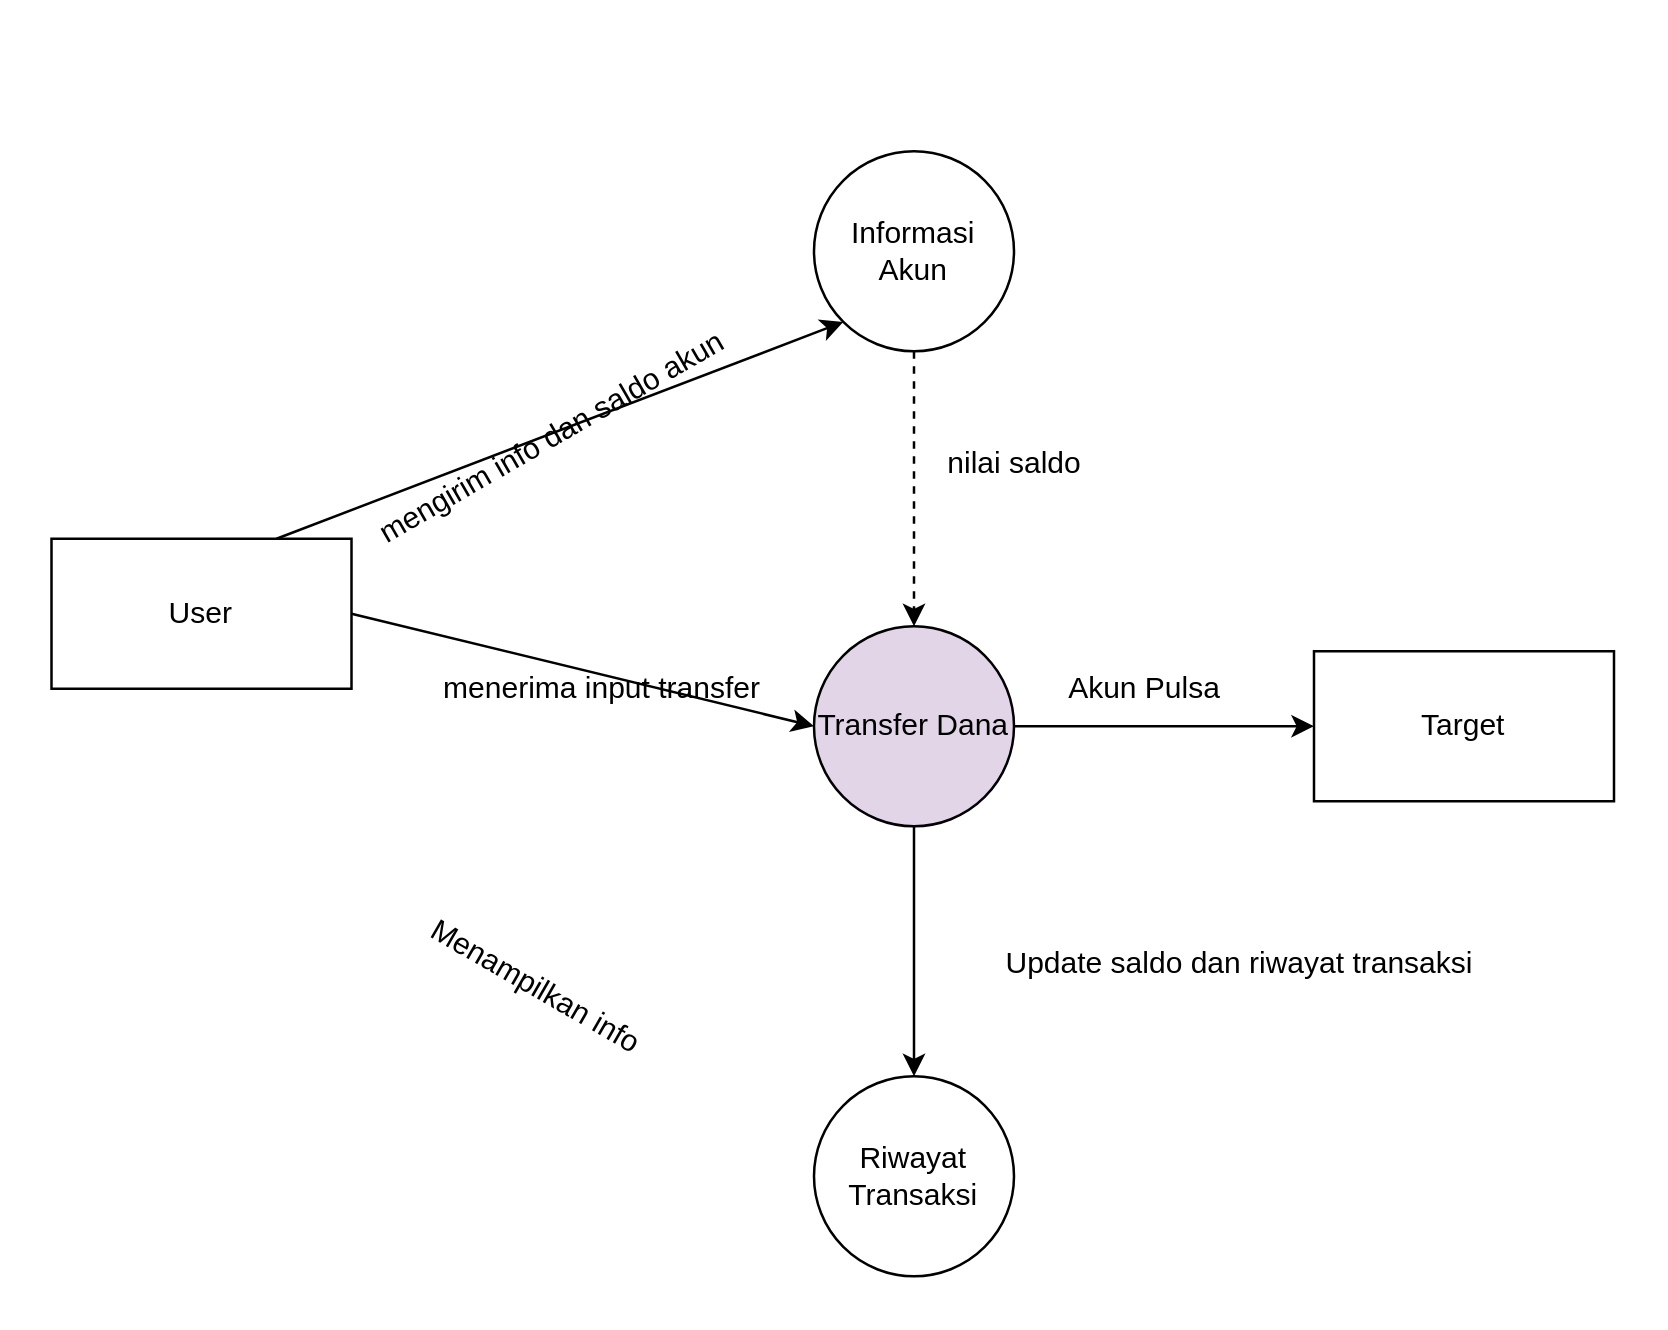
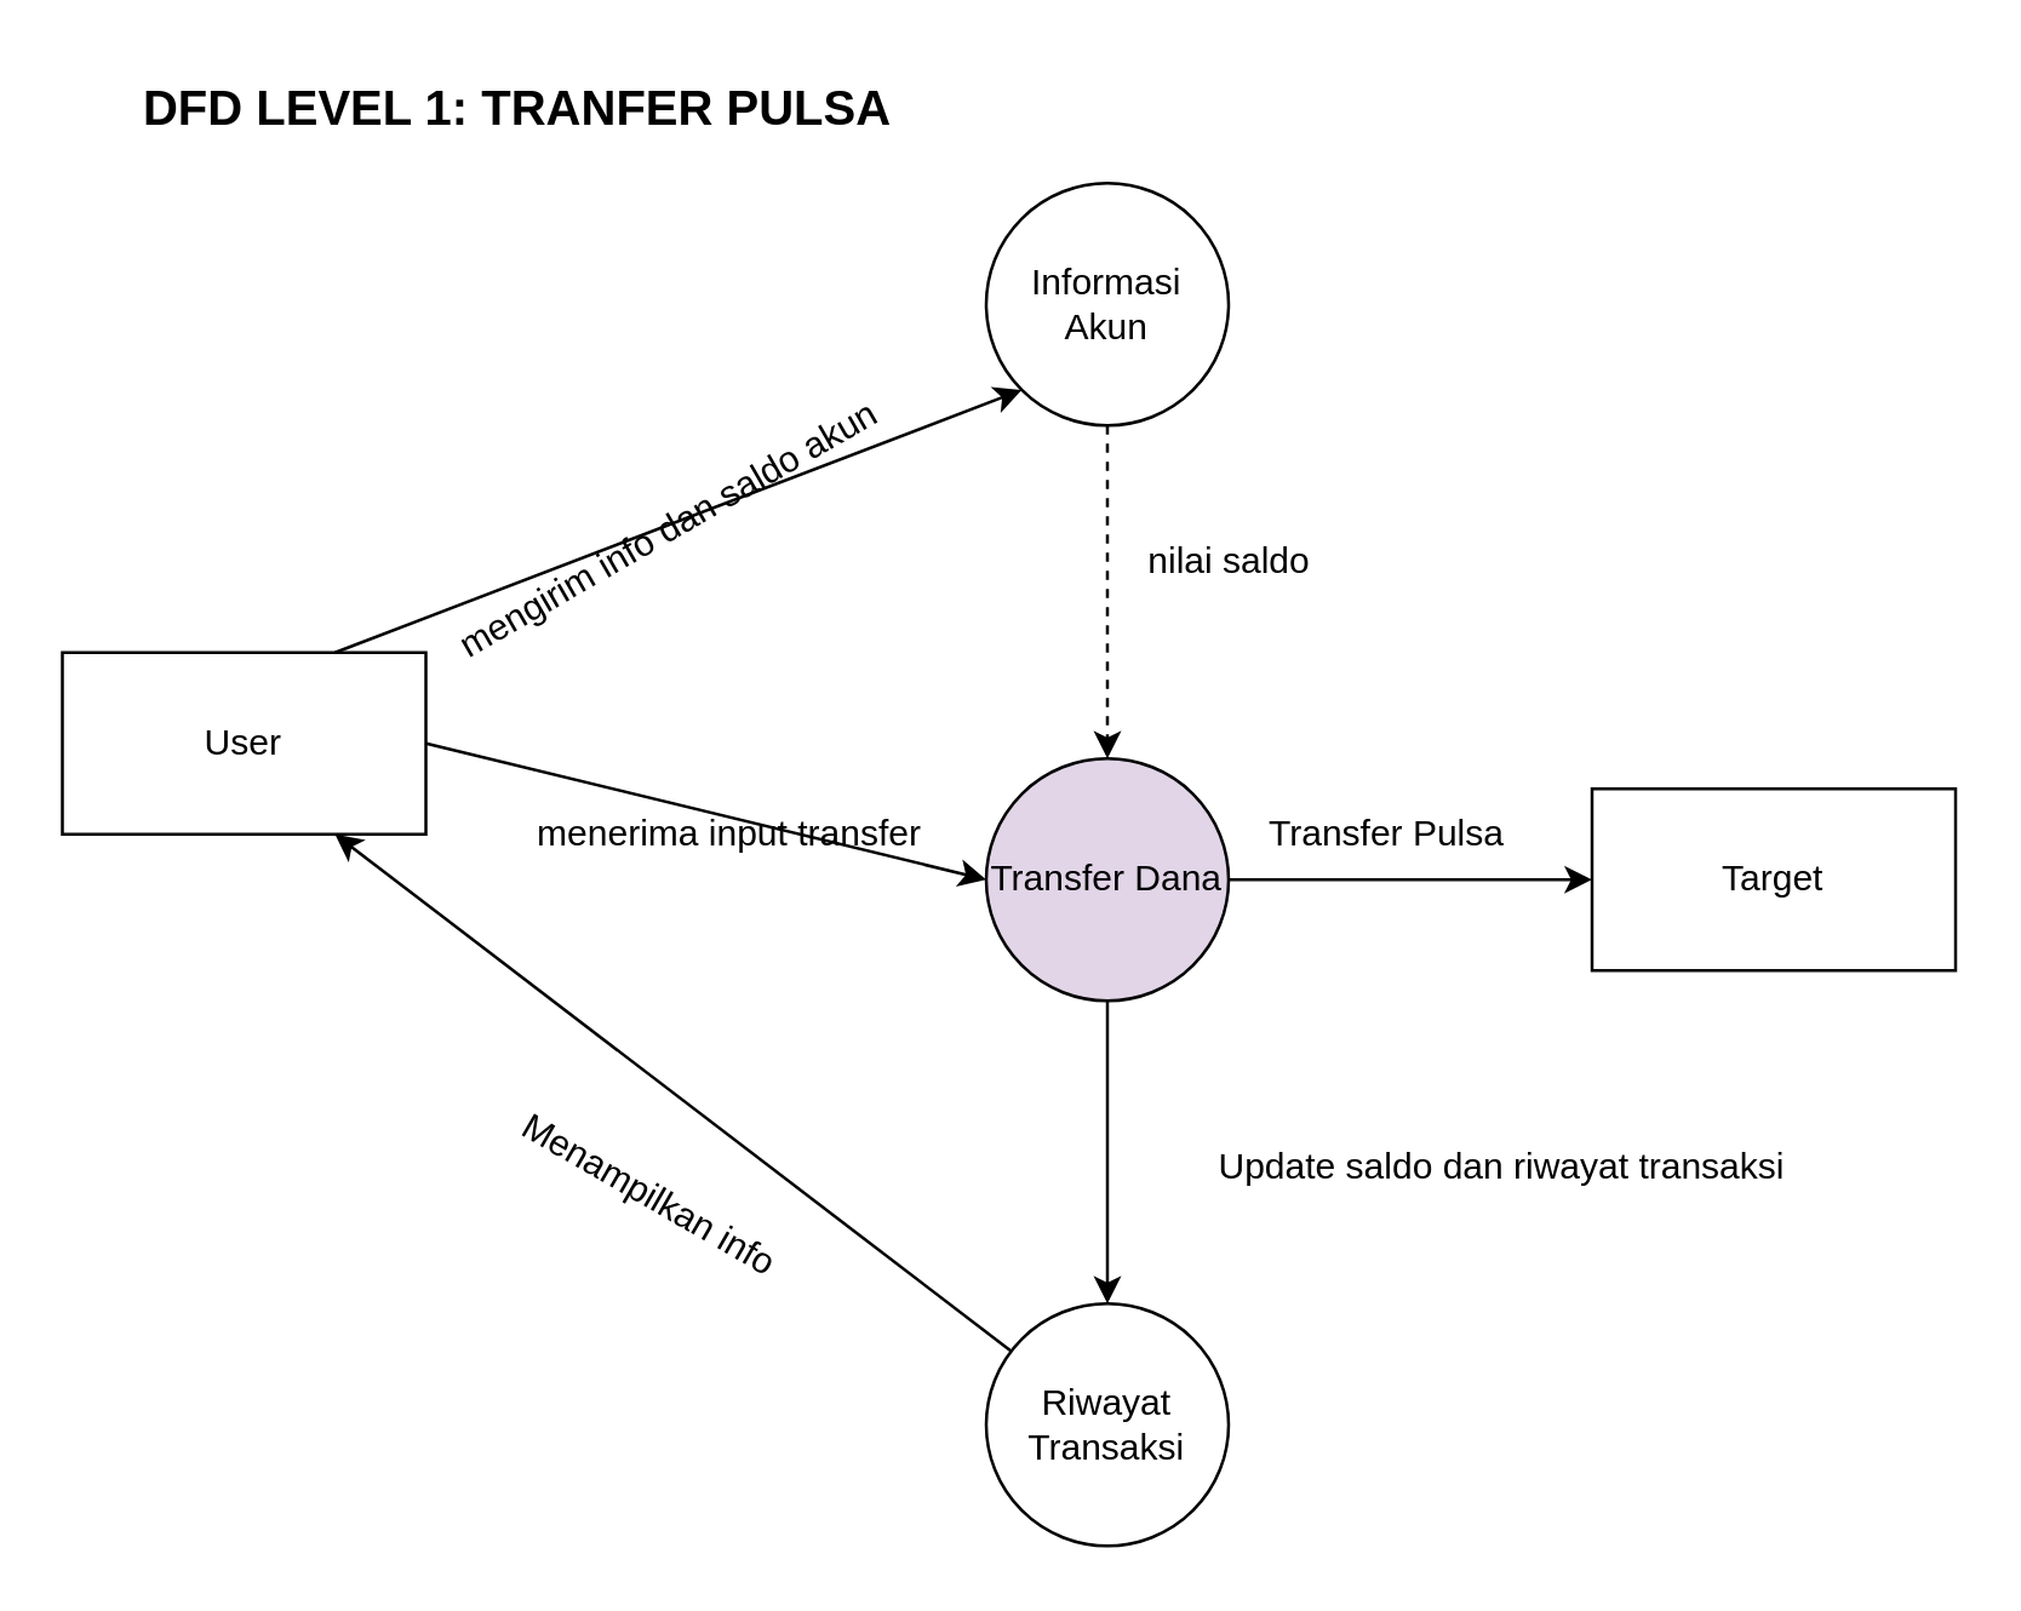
+ <mxCell id="19" value="DFD LEVEL 1: TRANFER PULSA" style="text;html=1;align=center;verticalAlign=middle;resizable=0;points=[];autosize=1;strokeColor=none;fillColor=none;fontStyle=1;fontSize=16;" vertex="1" parent="1"><mxGeometry x="35" y="20" width="270" height="30" as="geometry" /></mxCell>
- <mxCell id="16" value="Akun Pulsa" style="text;html=1;align=center;verticalAlign=middle;resizable=0;points=[];autosize=1;strokeColor=none;fillColor=none;" vertex="1" parent="1"><mxGeometry x="402" y="260" width="110" height="30" as="geometry" /></mxCell>
+ <mxCell id="16" value="Transfer Pulsa" style="text;html=1;align=center;verticalAlign=middle;resizable=0;points=[];autosize=1;strokeColor=none;fillColor=none;" vertex="1" parent="1"><mxGeometry x="402" y="260" width="110" height="30" as="geometry" /></mxCell>
+ <mxCell id="10" value="" style="endArrow=classic;html=1;rounded=0;entryX=0.75;entryY=1;entryDx=0;entryDy=0;" edge="1" parent="1" source="2" target="8"><mxGeometry width="50" height="50" relative="1" as="geometry"><mxPoint x="229.289" y="490" as="sourcePoint" /><mxPoint x="155" y="330" as="targetPoint" /></mxGeometry></mxCell>
